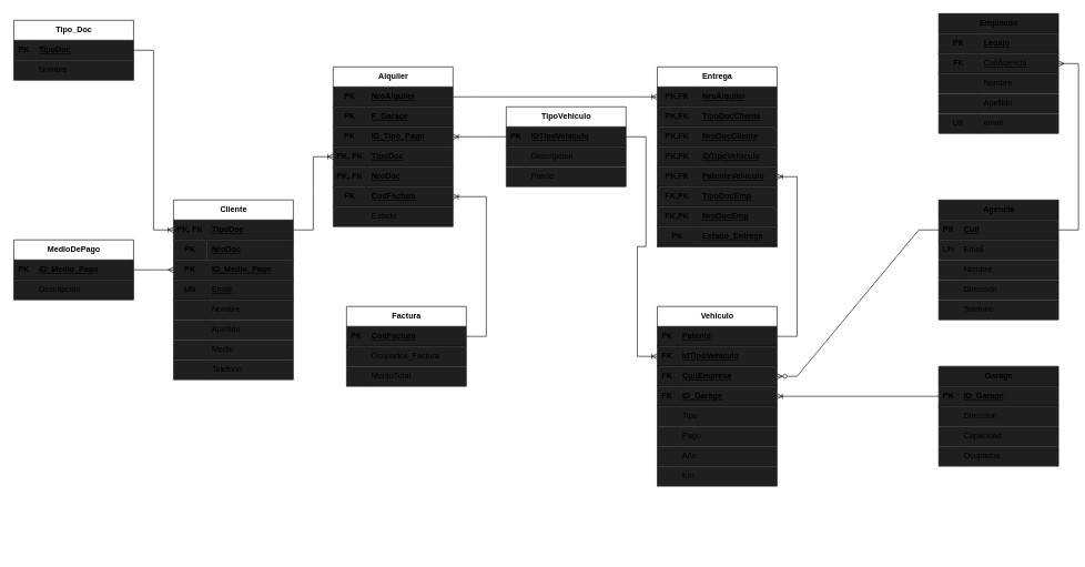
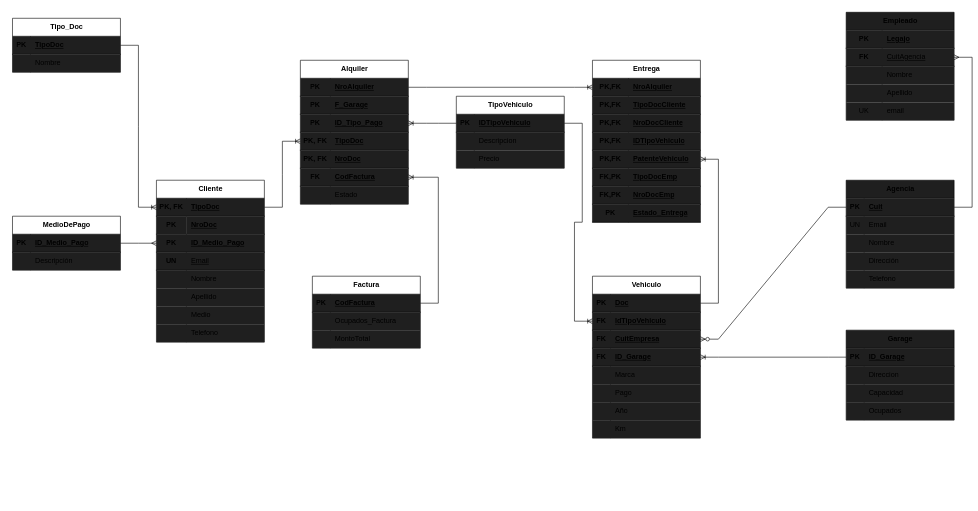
- <mxCell id="67" value="Patente" style="shape=partialRectangle;connectable=0;fillColor=none;top=0;left=0;bottom=0;right=0;align=left;spacingLeft=6;fontStyle=5;overflow=hidden;whiteSpace=wrap;html=1;" parent="65" vertex="1"><mxGeometry x="30" width="150" height="30" as="geometry"><mxRectangle width="150" height="30" as="alternateBounds" /></mxGeometry></mxCell>
+ <mxCell id="67" value="Doc" style="shape=partialRectangle;connectable=0;fillColor=none;top=0;left=0;bottom=0;right=0;align=left;spacingLeft=6;fontStyle=5;overflow=hidden;whiteSpace=wrap;html=1;" parent="65" vertex="1"><mxGeometry x="30" width="150" height="30" as="geometry"><mxRectangle width="150" height="30" as="alternateBounds" /></mxGeometry></mxCell>
- <mxCell id="79" value="Tipo" style="shape=partialRectangle;connectable=0;fillColor=none;top=0;left=0;bottom=0;right=0;align=left;spacingLeft=6;overflow=hidden;whiteSpace=wrap;html=1;" parent="77" vertex="1"><mxGeometry x="30" width="150" height="30" as="geometry"><mxRectangle width="150" height="30" as="alternateBounds" /></mxGeometry></mxCell>
+ <mxCell id="79" value="Marca" style="shape=partialRectangle;connectable=0;fillColor=none;top=0;left=0;bottom=0;right=0;align=left;spacingLeft=6;overflow=hidden;whiteSpace=wrap;html=1;" parent="77" vertex="1"><mxGeometry x="30" width="150" height="30" as="geometry"><mxRectangle width="150" height="30" as="alternateBounds" /></mxGeometry></mxCell>
